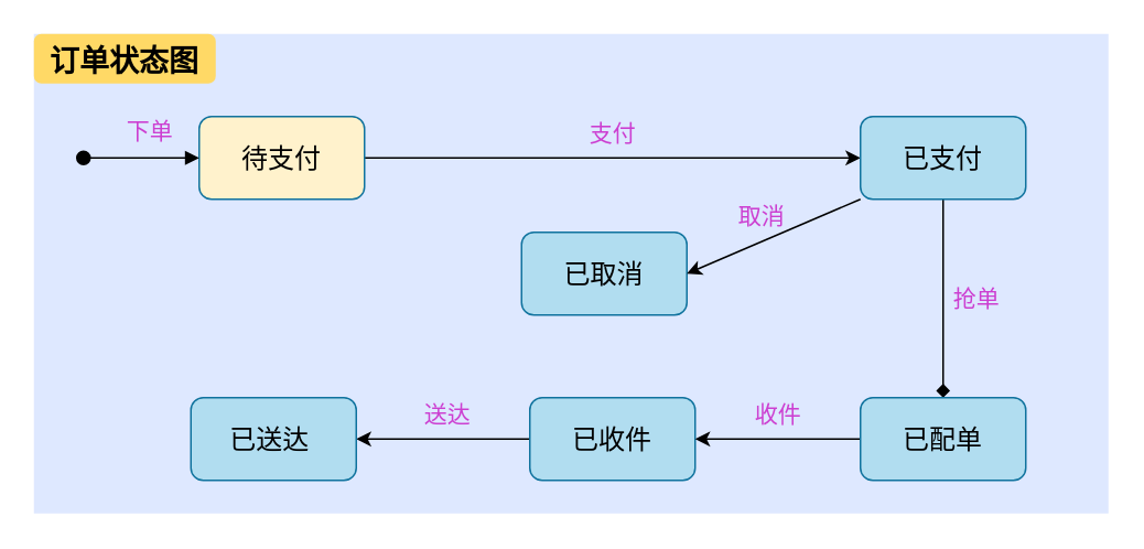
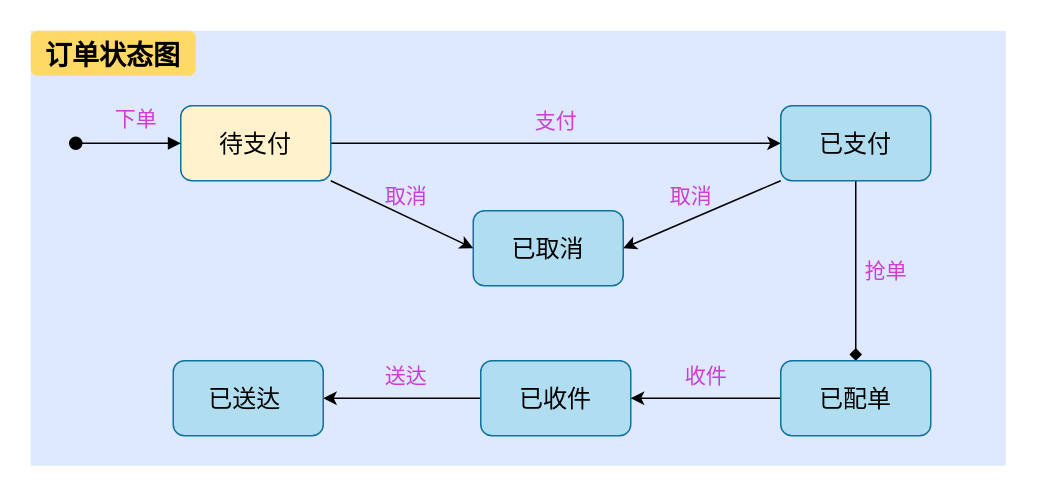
+ <mxCell id="15" value="取消" style="endArrow=classic;html=1;fillColor=#A8DADC;entryX=0;entryY=0.5;entryDx=0;entryDy=0;exitX=1;exitY=1;exitDx=0;exitDy=0;labelBackgroundColor=none;fontSize=14;fontColor=#CC3FD1;" edge="1" parent="1" source="5" target="14"><mxGeometry x="-0.059" y="12" width="50" height="50" relative="1" as="geometry"><mxPoint x="210" y="119" as="sourcePoint" /><mxPoint x="310" y="120" as="targetPoint" /><mxPoint x="1" as="offset" /></mxGeometry></mxCell>
